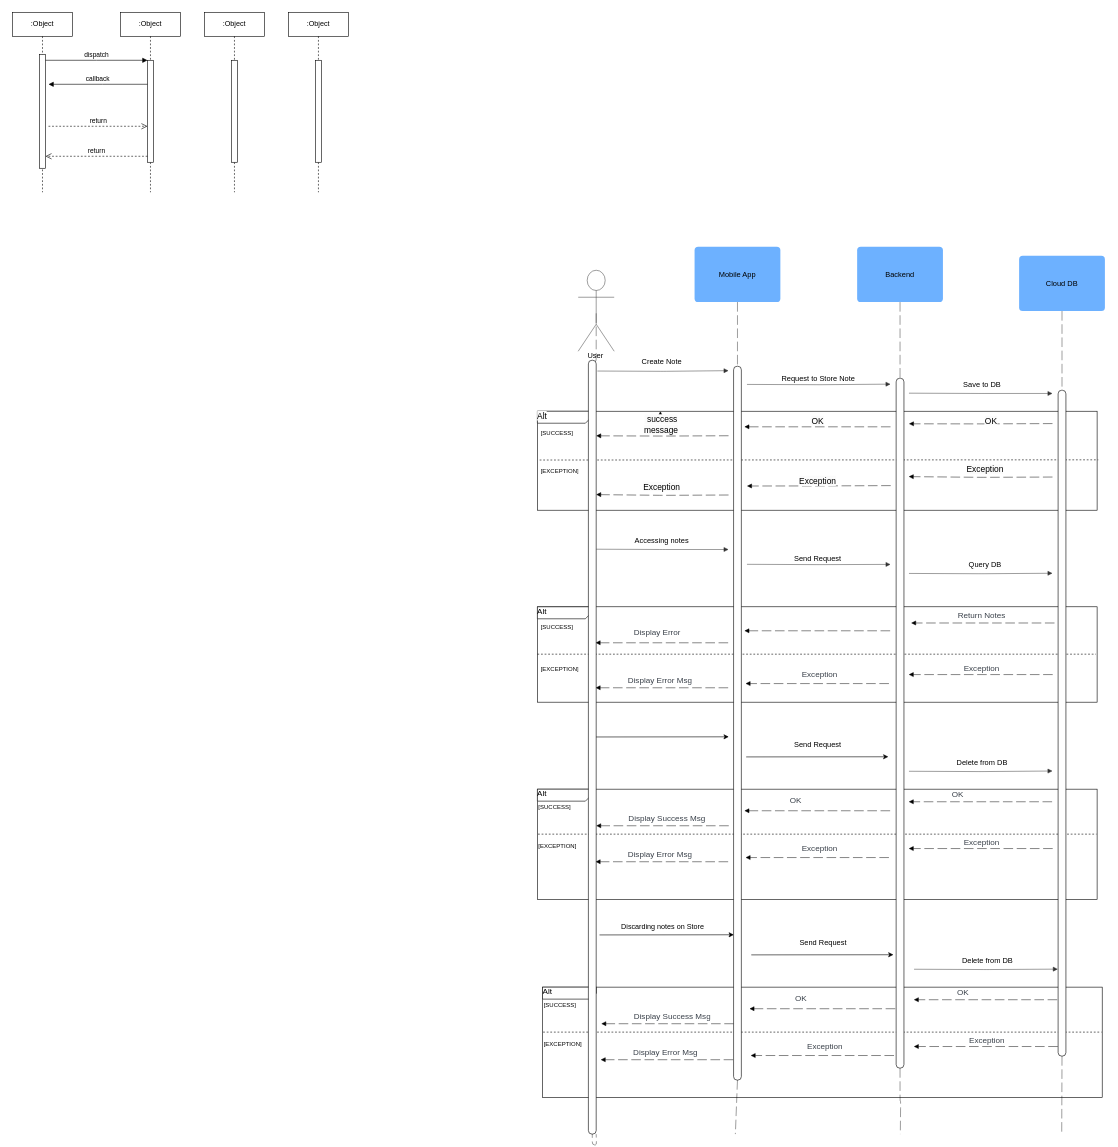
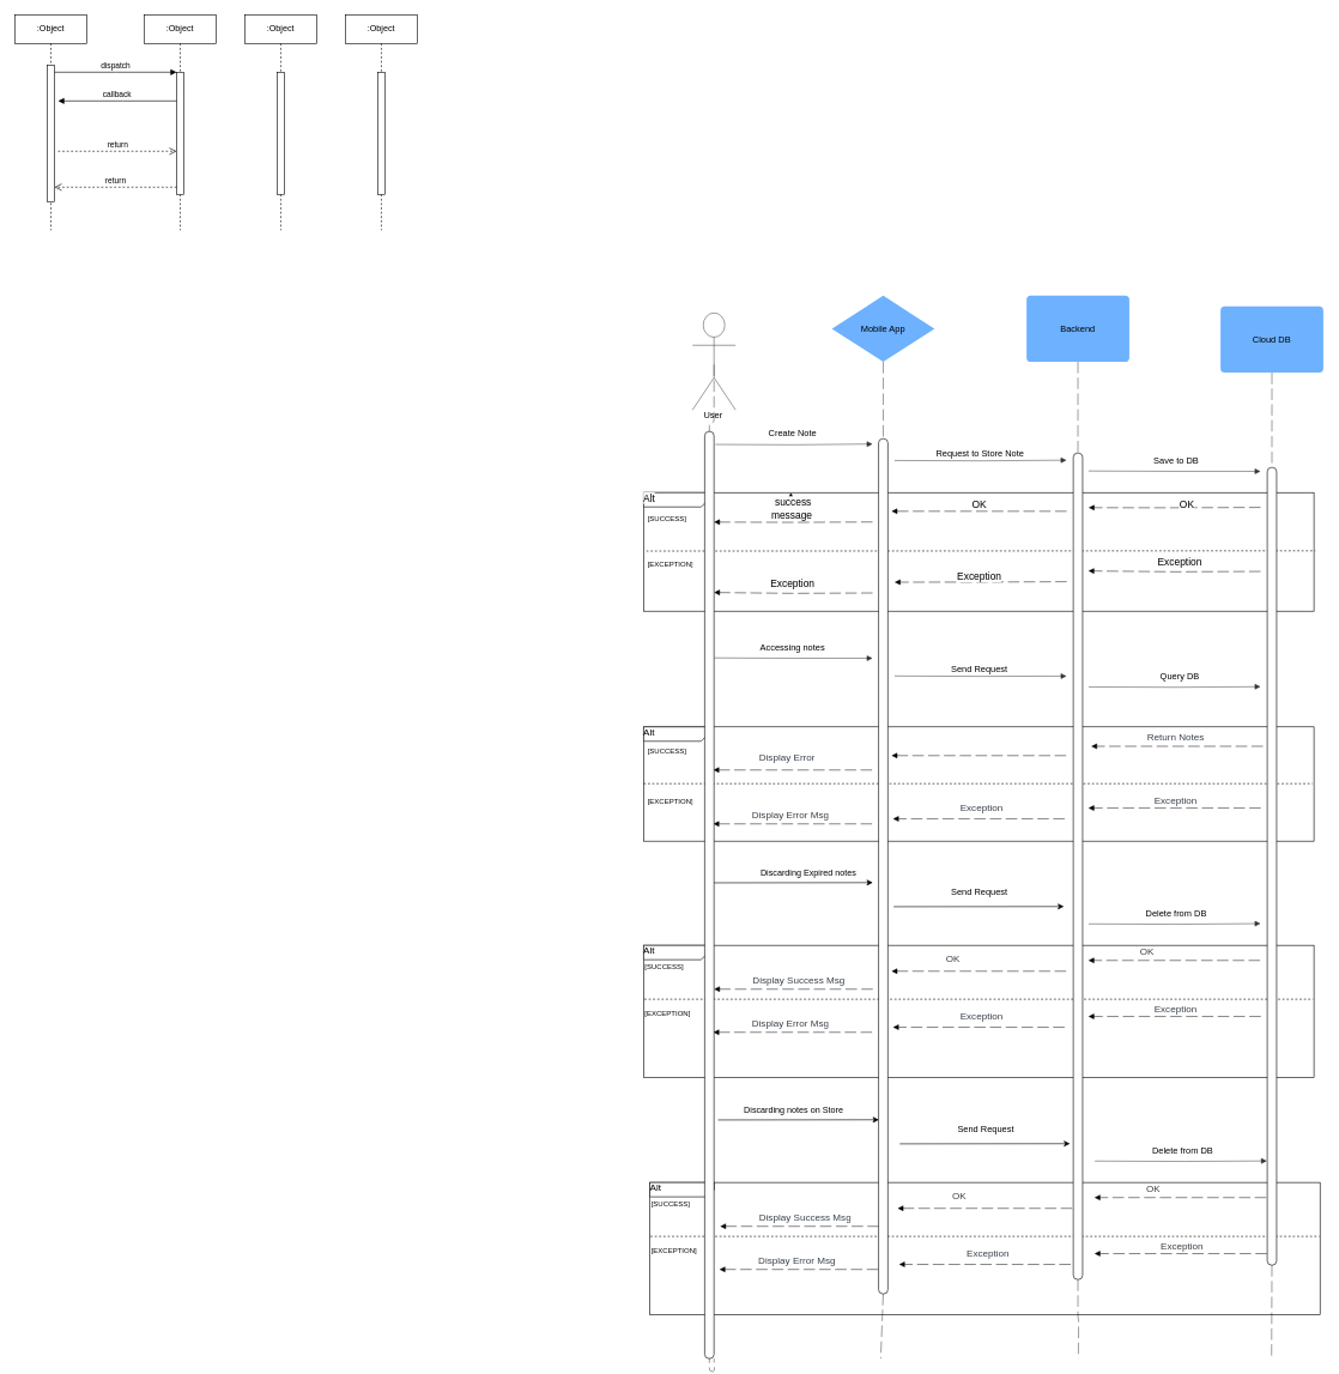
- <mxCell id="26" value="Mobile App" style="html=1;overflow=block;blockSpacing=1;whiteSpace=wrap;fontSize=12.4;fontColor=default;align=center;spacing=0;strokeOpacity=0;fillOpacity=100;rounded=1;absoluteArcSize=1;arcSize=12;fillColor=#6db1ff;strokeWidth=0.8;" vertex="1" parent="1"><mxGeometry x="1157" y="411" width="143" height="92" as="geometry" /></mxCell>
+ <mxCell id="26" value="Mobile App" style="rhombus;html=1;overflow=block;blockSpacing=1;whiteSpace=wrap;fontSize=12.4;fontColor=default;align=center;spacing=0;strokeOpacity=0;fillOpacity=100;absoluteArcSize=1;arcSize=12;fillColor=#6db1ff;strokeWidth=0.8;" vertex="1" parent="1"><mxGeometry x="1157" y="411" width="143" height="92" as="geometry" /></mxCell>
- <mxCell id="23" value="User" style="html=1;overflow=block;blockSpacing=1;shape=umlActor;labelPosition=center;verticalLabelPosition=bottom;verticalAlign=top;whiteSpace=nowrap;fontSize=12.4;align=center;spacing=0;strokeColor=#333333;strokeOpacity=100;fillOpacity=100;rounded=1;absoluteArcSize=1;arcSize=12;fillColor=#ffffff;strokeWidth=0.8;lucidId=MqcVV5ANGu6o;" vertex="1" parent="1"><mxGeometry x="963" y="450" width="60" height="135" as="geometry" /></mxCell>
+ <mxCell id="23" value="User" style="html=1;overflow=block;blockSpacing=1;shape=umlActor;labelPosition=center;verticalLabelPosition=bottom;verticalAlign=top;whiteSpace=nowrap;fontSize=12.4;align=center;spacing=0;strokeColor=#333333;strokeOpacity=100;fillOpacity=100;rounded=1;absoluteArcSize=1;arcSize=12;fillColor=#ffffff;strokeWidth=0.8;lucidId=MqcVV5ANGu6o;" vertex="1" parent="1"><mxGeometry x="963" y="435" width="60" height="135" as="geometry" /></mxCell>
+ <mxCell id="80" value="&lt;span style=&quot;color: rgb(0, 0, 0); font-family: Helvetica; font-size: 12px; font-style: normal; font-variant-ligatures: normal; font-variant-caps: normal; font-weight: 400; letter-spacing: normal; orphans: 2; text-align: center; text-indent: 0px; text-transform: none; widows: 2; word-spacing: 0px; -webkit-text-stroke-width: 0px; white-space: nowrap; background-color: rgb(255, 255, 255); text-decoration-thickness: initial; text-decoration-style: initial; text-decoration-color: initial; float: none; display: inline !important;&quot;&gt;Discarding Expired notes&lt;/span&gt;" style="text;whiteSpace=wrap;html=1;" vertex="1" parent="1"><mxGeometry x="1055.5" y="1200" width="120" height="40" as="geometry" /></mxCell>
